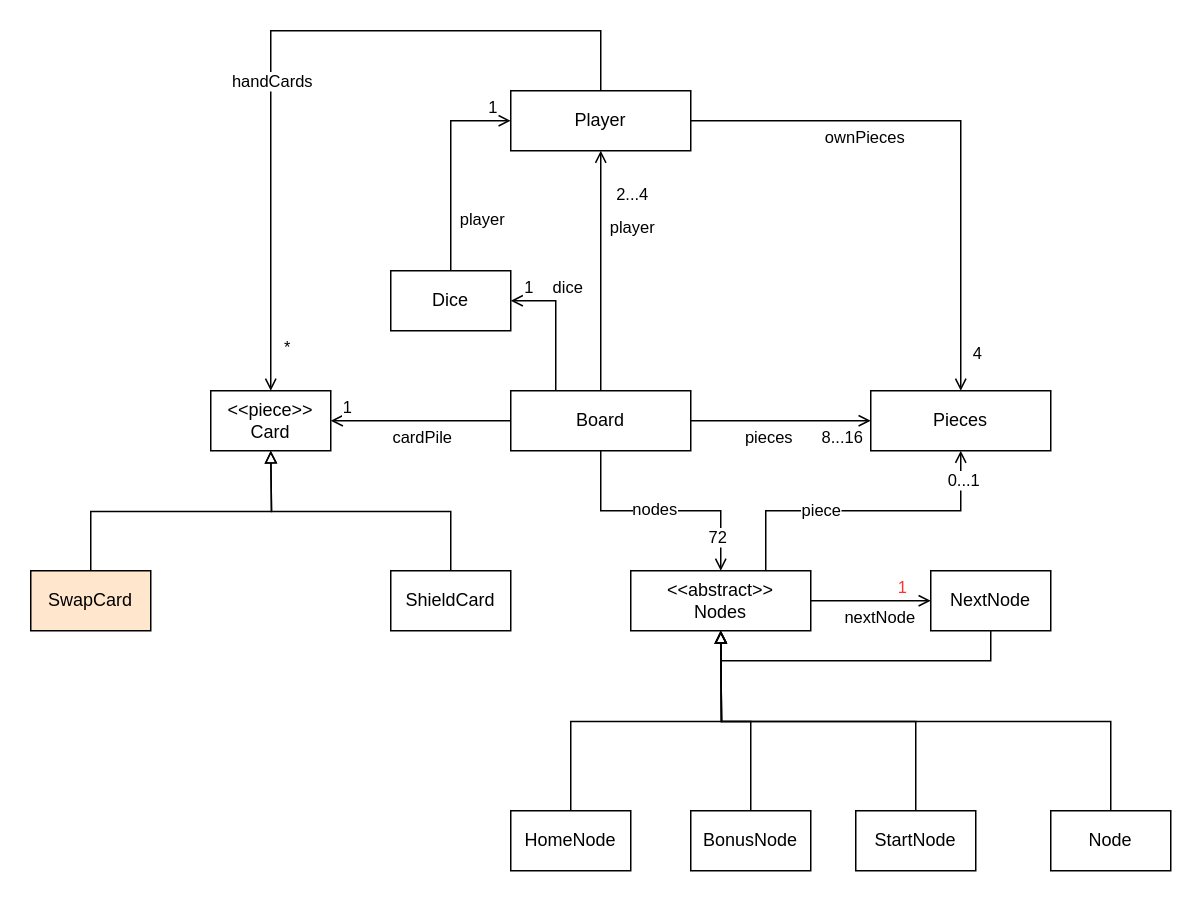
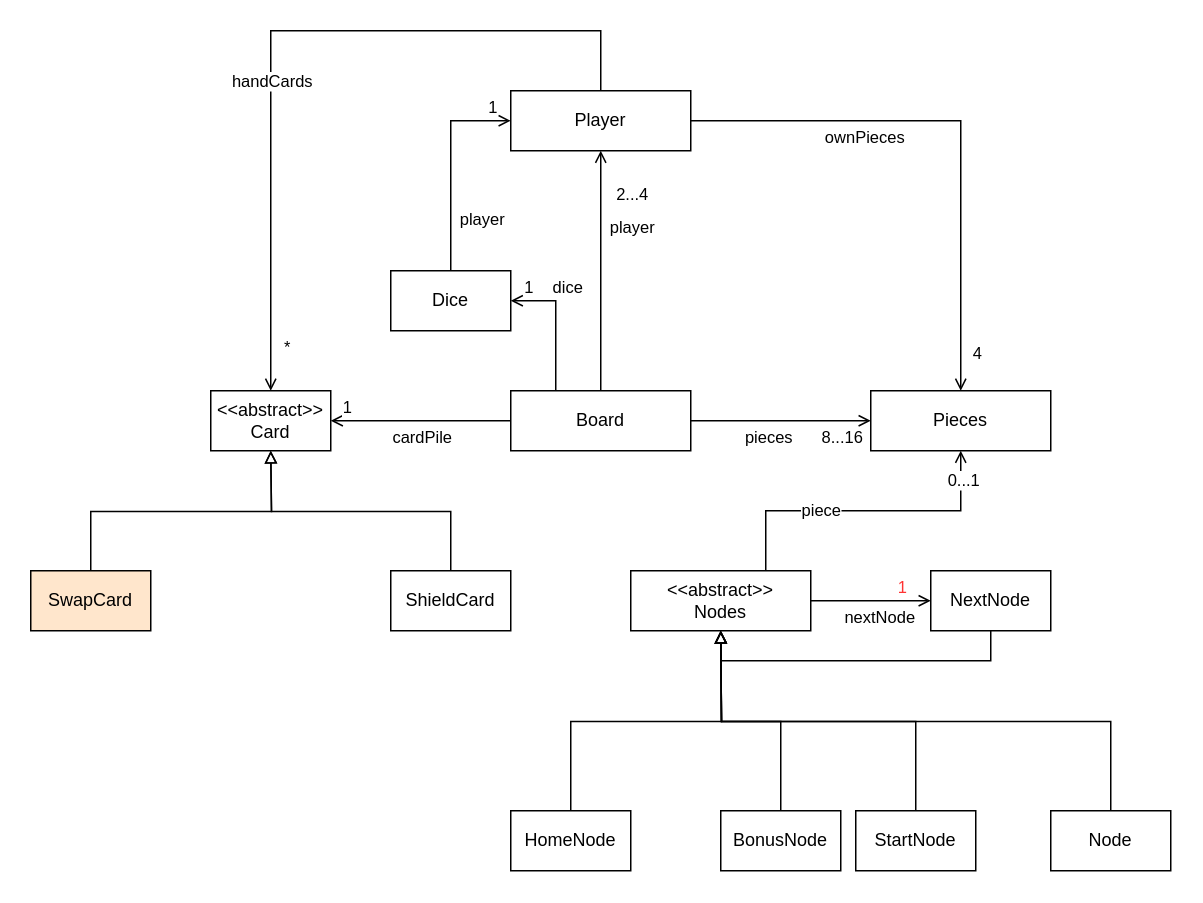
- <mxCell id="15" value="&amp;lt;&amp;lt;piece&amp;gt;&amp;gt;&lt;div&gt;Card&lt;/div&gt;" style="rounded=0;whiteSpace=wrap;html=1;" parent="1" vertex="1"><mxGeometry x="140" y="260" width="80" height="40" as="geometry" /></mxCell>
+ <mxCell id="15" value="&amp;lt;&amp;lt;abstract&amp;gt;&amp;gt;&lt;div&gt;Card&lt;/div&gt;" style="rounded=0;whiteSpace=wrap;html=1;" parent="1" vertex="1"><mxGeometry x="140" y="260" width="80" height="40" as="geometry" /></mxCell>
- <mxCell id="32" style="edgeStyle=orthogonalEdgeStyle;rounded=0;orthogonalLoop=1;jettySize=auto;html=1;exitX=0.5;exitY=0;exitDx=0;exitDy=0;entryX=0.5;entryY=1;entryDx=0;entryDy=0;endArrow=none;endFill=0;startArrow=open;startFill=0;" parent="1" source="38" target="11" edge="1"><mxGeometry relative="1" as="geometry" /></mxCell>
- <mxCell id="33" value="nodes" style="edgeLabel;html=1;align=center;verticalAlign=middle;resizable=0;points=[];" parent="32" vertex="1" connectable="0"><mxGeometry x="0.062" y="-2" relative="1" as="geometry"><mxPoint as="offset" /></mxGeometry></mxCell>
- <mxCell id="34" value="72" style="edgeLabel;html=1;align=center;verticalAlign=middle;resizable=0;points=[];" parent="32" vertex="1" connectable="0"><mxGeometry x="-0.713" y="3" relative="1" as="geometry"><mxPoint as="offset" /></mxGeometry></mxCell>
- <mxCell id="42" value="BonusNode" style="rounded=0;whiteSpace=wrap;html=1;" parent="1" vertex="1"><mxGeometry x="460" y="540" width="80" height="40" as="geometry" /></mxCell>
+ <mxCell id="42" value="BonusNode" style="rounded=0;whiteSpace=wrap;html=1;" parent="1" vertex="1"><mxGeometry x="480" y="540" width="80" height="40" as="geometry" /></mxCell>
